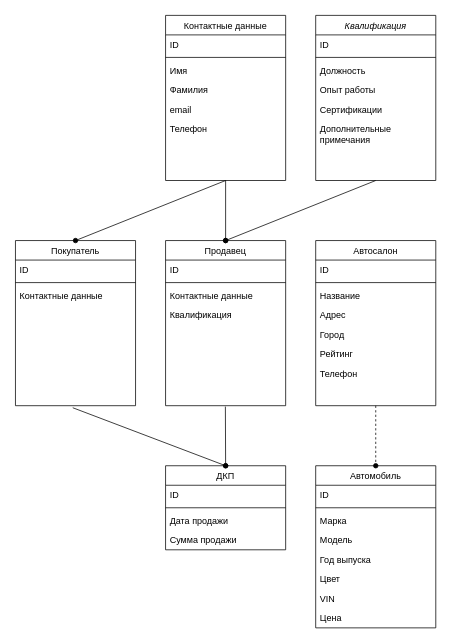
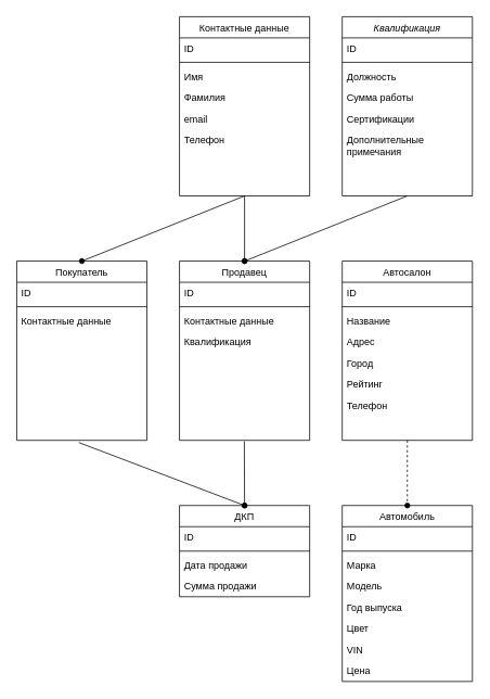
- <mxCell id="6" value="Опыт работы" style="text;align=left;verticalAlign=top;spacingLeft=4;spacingRight=4;overflow=hidden;rotatable=0;points=[[0,0.5],[1,0.5]];portConstraint=eastwest;" vertex="1" parent="2"><mxGeometry y="86" width="160" height="26" as="geometry" /></mxCell>
+ <mxCell id="6" value="Сумма работы" style="text;align=left;verticalAlign=top;spacingLeft=4;spacingRight=4;overflow=hidden;rotatable=0;points=[[0,0.5],[1,0.5]];portConstraint=eastwest;" vertex="1" parent="2"><mxGeometry y="86" width="160" height="26" as="geometry" /></mxCell>
